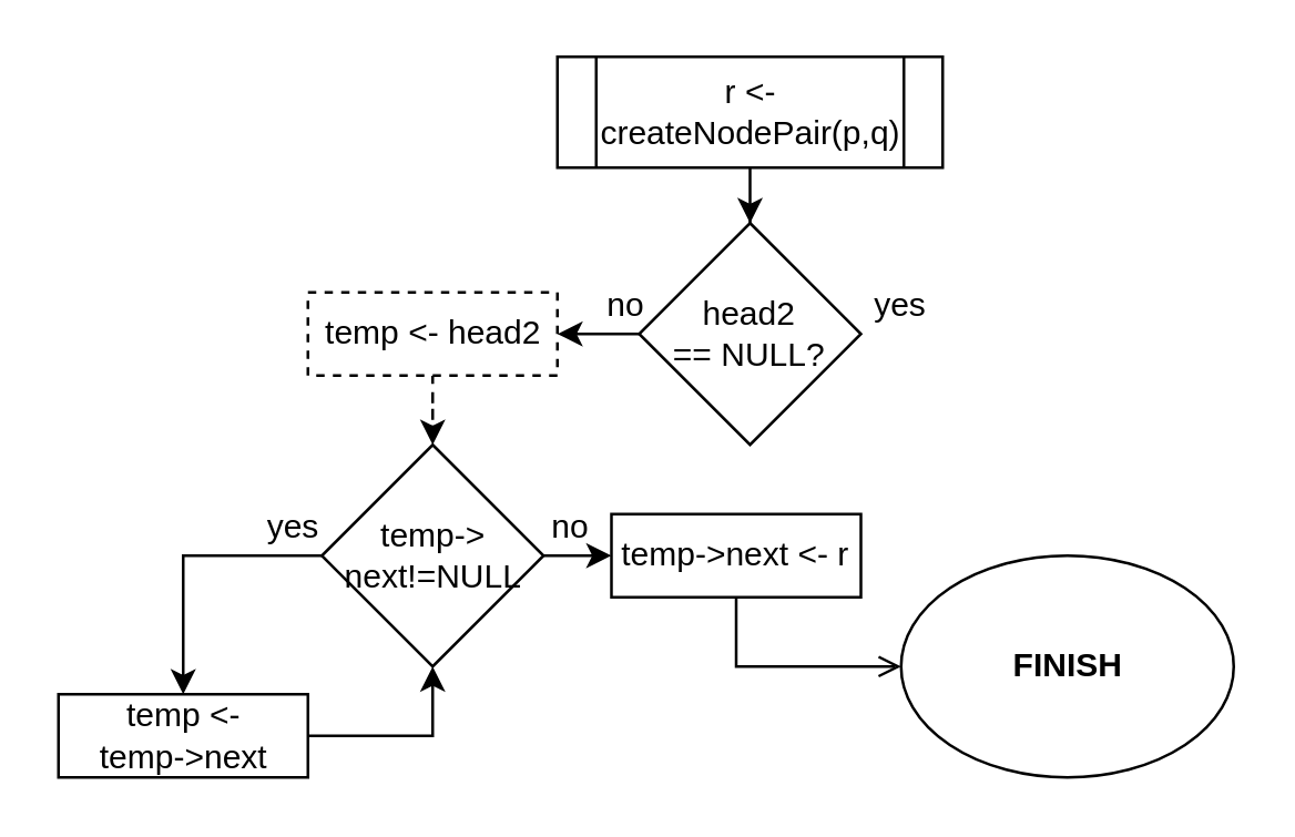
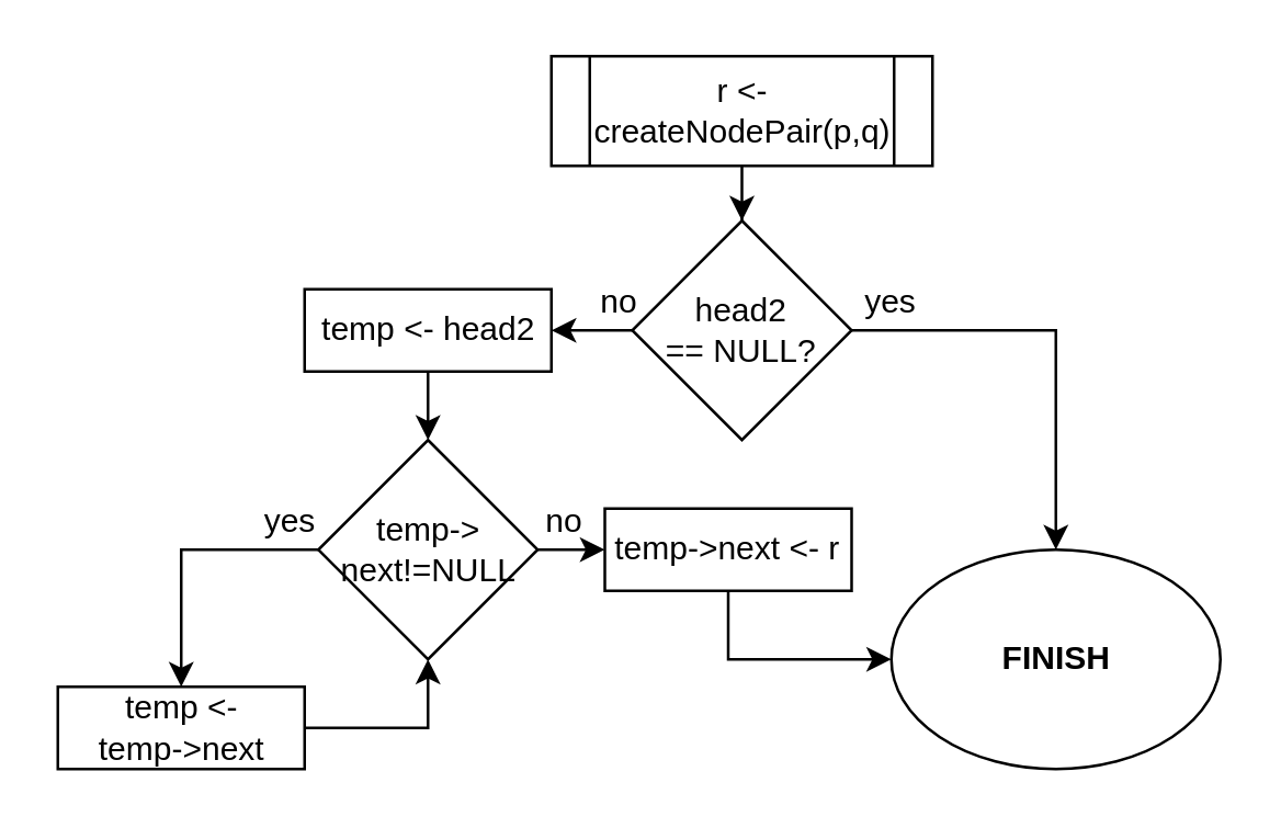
- <mxCell id="9" value="temp &amp;lt;- head2" style="whiteSpace=wrap;html=1;dashed=1;" vertex="1" parent="1"><mxGeometry x="110.5" y="105" width="90" height="30" as="geometry" /></mxCell>
+ <mxCell id="9" value="temp &amp;lt;- head2" style="whiteSpace=wrap;html=1;" vertex="1" parent="1"><mxGeometry x="110.5" y="105" width="90" height="30" as="geometry" /></mxCell>
+ <mxCell id="6" value="" style="edgeStyle=orthogonalEdgeStyle;rounded=0;orthogonalLoop=1;jettySize=auto;html=1;" edge="1" parent="1" source="7" target="2"><mxGeometry relative="1" as="geometry" /></mxCell>
- <mxCell id="8" value="" style="edgeStyle=orthogonalEdgeStyle;rounded=0;orthogonalLoop=1;jettySize=auto;html=1;entryX=0.5;entryY=0;entryDx=0;entryDy=0;dashed=1;" edge="1" parent="1" source="9" target="12"><mxGeometry relative="1" as="geometry"><mxPoint x="155.524" y="165" as="targetPoint" /></mxGeometry></mxCell>
+ <mxCell id="8" value="" style="edgeStyle=orthogonalEdgeStyle;rounded=0;orthogonalLoop=1;jettySize=auto;html=1;entryX=0.5;entryY=0;entryDx=0;entryDy=0;" edge="1" parent="1" source="9" target="12"><mxGeometry relative="1" as="geometry"><mxPoint x="155.524" y="165" as="targetPoint" /></mxGeometry></mxCell>
- <mxCell id="15" style="edgeStyle=orthogonalEdgeStyle;rounded=0;orthogonalLoop=1;jettySize=auto;html=1;exitX=0.5;exitY=1;exitDx=0;exitDy=0;entryX=0;entryY=0.5;entryDx=0;entryDy=0;endArrow=open;" edge="1" parent="1" source="16" target="2"><mxGeometry relative="1" as="geometry" /></mxCell>
+ <mxCell id="15" style="edgeStyle=orthogonalEdgeStyle;rounded=0;orthogonalLoop=1;jettySize=auto;html=1;exitX=0.5;exitY=1;exitDx=0;exitDy=0;entryX=0;entryY=0.5;entryDx=0;entryDy=0;" edge="1" parent="1" source="16" target="2"><mxGeometry relative="1" as="geometry" /></mxCell>
